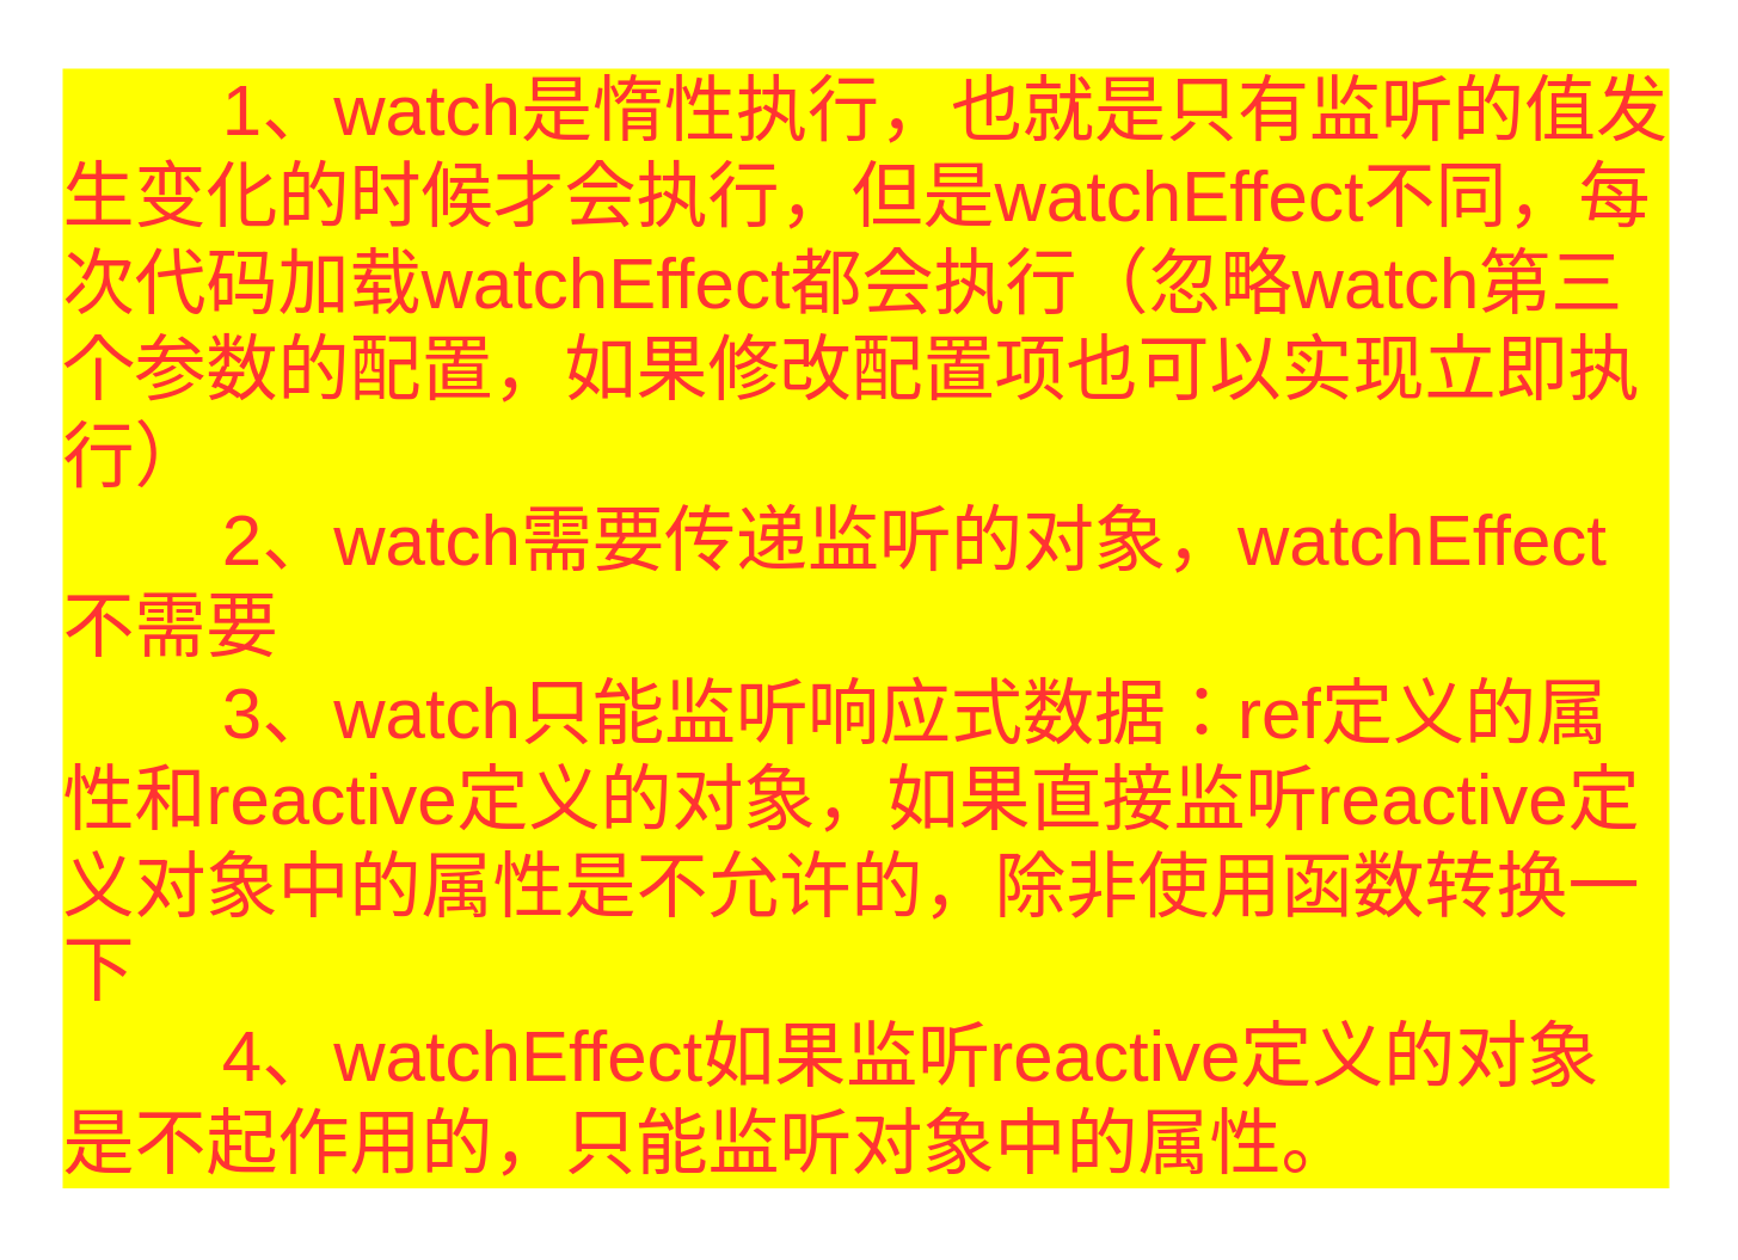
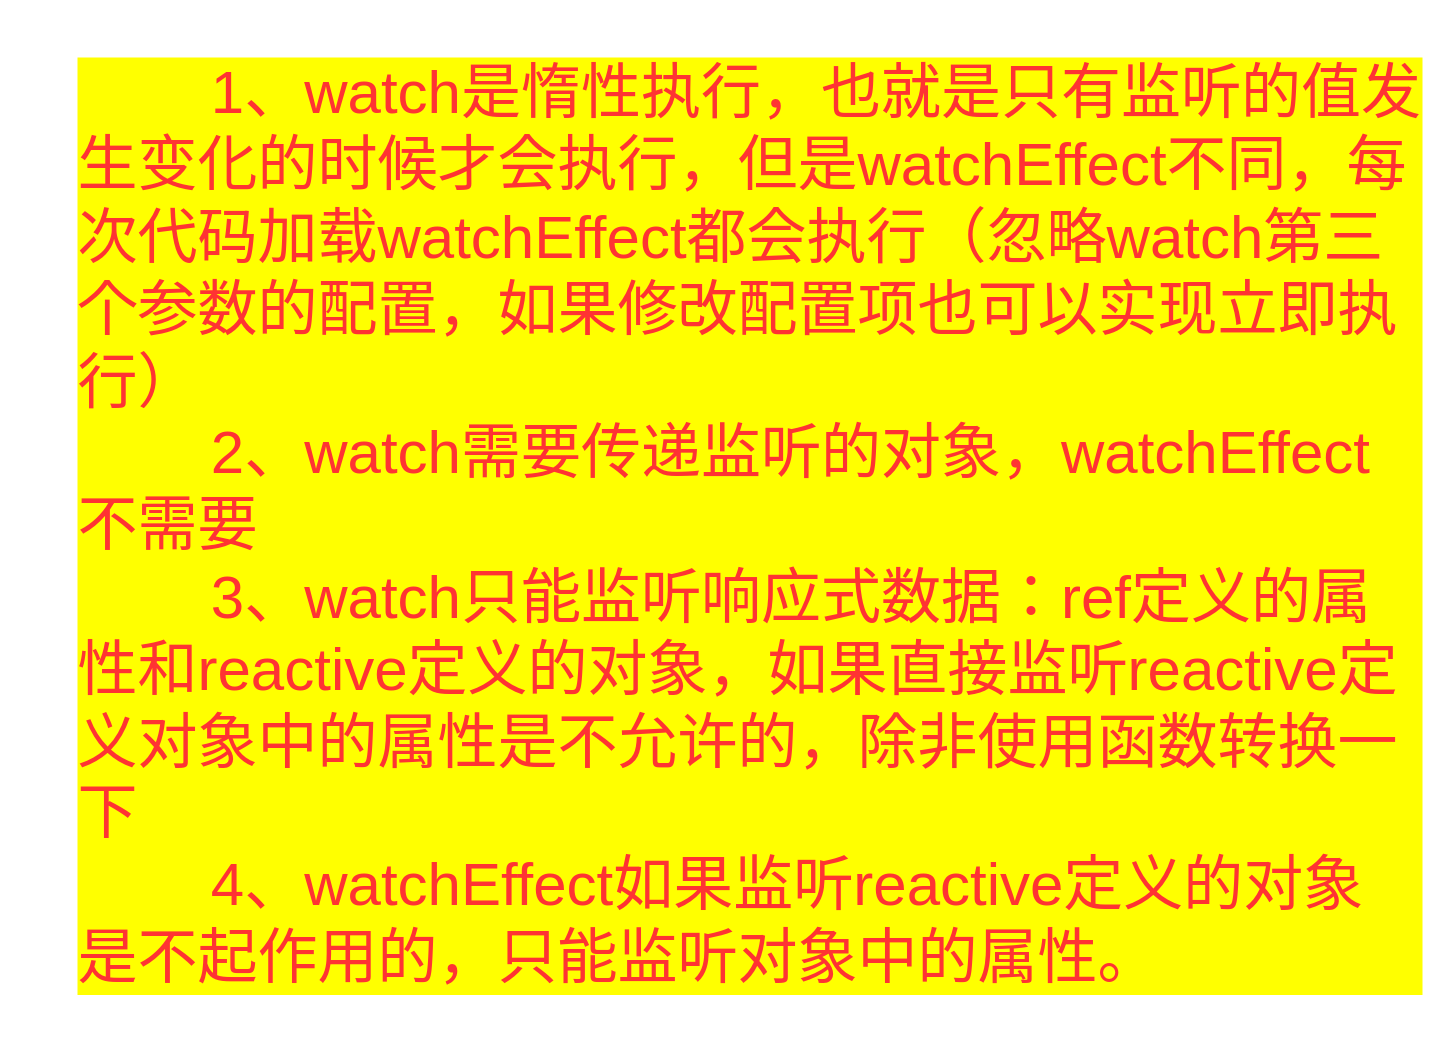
- <mxCell id="2" value="&lt;div style=&quot;text-align: left;&quot;&gt;&lt;span style=&quot;font-size: 24px;&quot;&gt;&lt;span style=&quot;white-space: pre;&quot;&gt;&#09;&lt;/span&gt;1、watch是惰性执行，也就是只有监听的值发生变化的时候才会执行，但是watchEffect不同，每次代码加载watchEffect都会执行（忽略watch第三个参数的配置，如果修改配置项也可以实现立即执行）&amp;nbsp;&lt;/span&gt;&lt;/div&gt;&lt;div style=&quot;text-align: left;&quot;&gt;&lt;span style=&quot;font-size: 24px;&quot;&gt;&lt;span style=&quot;white-space: pre;&quot;&gt;&#09;&lt;/span&gt;2、watch需要传递监听的对象，watchEffect不需要&amp;nbsp;&lt;/span&gt;&lt;/div&gt;&lt;div style=&quot;text-align: left;&quot;&gt;&lt;span style=&quot;font-size: 24px;&quot;&gt;&lt;span style=&quot;white-space: pre;&quot;&gt;&#09;&lt;/span&gt;3、watch只能监听响应式数据：ref定义的属性和reactive定义的对象，如果直接监听reactive定义对象中的属性是不允许的，除非使用函数转换一下&amp;nbsp;&lt;/span&gt;&lt;/div&gt;&lt;div style=&quot;text-align: left;&quot;&gt;&lt;span style=&quot;font-size: 24px;&quot;&gt;&lt;span style=&quot;white-space: pre;&quot;&gt;&#09;&lt;/span&gt;4、watchEffect如果监听reactive定义的对象是不起作用的，只能监听对象中的属性。&lt;br&gt;&lt;/span&gt;&lt;/div&gt;" style="text;strokeColor=none;align=center;fillColor=none;html=1;verticalAlign=middle;whiteSpace=wrap;rounded=0;fontSize=14;fontColor=#FF3333;labelBackgroundColor=#FFFF00;" vertex="1" parent="1"><mxGeometry x="20" y="20" width="540" height="380" as="geometry" /></mxCell>
+ <mxCell id="2" value="&lt;div style=&quot;text-align: left;&quot;&gt;&lt;span style=&quot;font-size: 24px;&quot;&gt;&lt;span style=&quot;white-space: pre;&quot;&gt;&#09;&lt;/span&gt;1、watch是惰性执行，也就是只有监听的值发生变化的时候才会执行，但是watchEffect不同，每次代码加载watchEffect都会执行（忽略watch第三个参数的配置，如果修改配置项也可以实现立即执行）&amp;nbsp;&lt;/span&gt;&lt;/div&gt;&lt;div style=&quot;text-align: left;&quot;&gt;&lt;span style=&quot;font-size: 24px;&quot;&gt;&lt;span style=&quot;white-space: pre;&quot;&gt;&#09;&lt;/span&gt;2、watch需要传递监听的对象，watchEffect不需要&amp;nbsp;&lt;/span&gt;&lt;/div&gt;&lt;div style=&quot;text-align: left;&quot;&gt;&lt;span style=&quot;font-size: 24px;&quot;&gt;&lt;span style=&quot;white-space: pre;&quot;&gt;&#09;&lt;/span&gt;3、watch只能监听响应式数据：ref定义的属性和reactive定义的对象，如果直接监听reactive定义对象中的属性是不允许的，除非使用函数转换一下&amp;nbsp;&lt;/span&gt;&lt;/div&gt;&lt;div style=&quot;text-align: left;&quot;&gt;&lt;span style=&quot;font-size: 24px;&quot;&gt;&lt;span style=&quot;white-space: pre;&quot;&gt;&#09;&lt;/span&gt;4、watchEffect如果监听reactive定义的对象是不起作用的，只能监听对象中的属性。&lt;br&gt;&lt;/span&gt;&lt;/div&gt;" style="text;strokeColor=none;align=center;fillColor=none;html=1;verticalAlign=middle;whiteSpace=wrap;rounded=0;fontSize=14;fontColor=#FF3333;labelBackgroundColor=#FFFF00;" vertex="1" parent="1"><mxGeometry x="30" y="20" width="540" height="380" as="geometry" /></mxCell>
